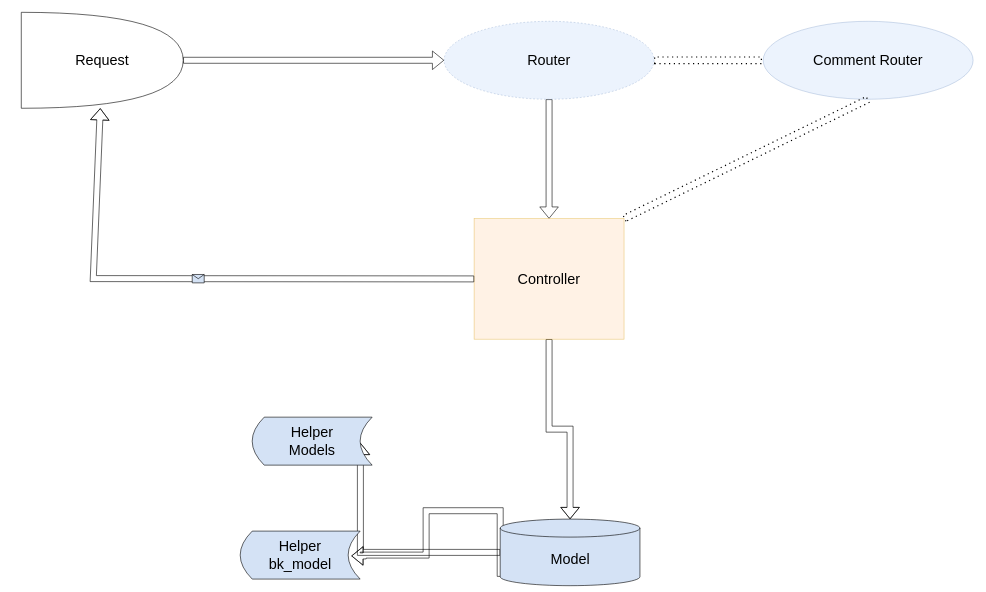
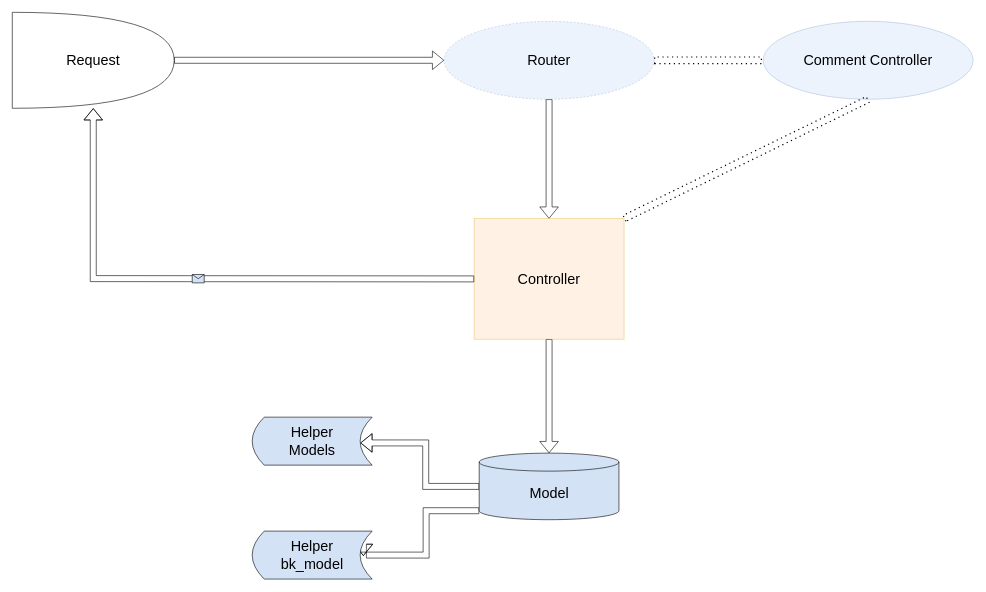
- <mxCell id="9" value="&lt;font style=&quot;font-size: 24px;&quot;&gt;Request&lt;/font&gt;" style="shape=or;whiteSpace=wrap;html=1;" vertex="1" parent="1"><mxGeometry x="35" y="20" width="270" height="160" as="geometry" /></mxCell>
+ <mxCell id="9" value="&lt;font style=&quot;font-size: 24px;&quot;&gt;Request&lt;/font&gt;" style="shape=or;whiteSpace=wrap;html=1;" vertex="1" parent="1"><mxGeometry y="20" width="270" height="160" as="geometry" x="20" /></mxCell>
- <mxCell id="7" value="Comment Router" style="ellipse;whiteSpace=wrap;html=1;rounded=0;shadow=0;strokeWidth=1;fillColor=#dae8fc;fontSize=24;align=center;strokeColor=#6c8ebf;opacity=50;" vertex="1" parent="1"><mxGeometry x="1272" y="35" width="350" height="130" as="geometry" /></mxCell>
+ <mxCell id="7" value="Comment Controller" style="ellipse;whiteSpace=wrap;html=1;rounded=0;shadow=0;strokeWidth=1;fillColor=#dae8fc;fontSize=24;align=center;strokeColor=#6c8ebf;opacity=50;" vertex="1" parent="1"><mxGeometry x="1272" y="35" width="350" height="130" as="geometry" /></mxCell>
- <mxCell id="14" value="Model" style="shape=cylinder3;whiteSpace=wrap;html=1;boundedLbl=1;backgroundOutline=1;size=15;fontSize=24;fillColor=#D4E2F5;" vertex="1" parent="1"><mxGeometry x="833.5" y="865" width="233" height="111" as="geometry" /></mxCell>
+ <mxCell id="14" value="Model" style="shape=cylinder3;whiteSpace=wrap;html=1;boundedLbl=1;backgroundOutline=1;size=15;fontSize=24;fillColor=#D4E2F5;" vertex="1" parent="1"><mxGeometry x="798.5" y="755" width="233" height="111" as="geometry" /></mxCell>
- <mxCell id="16" value="Helper&lt;br&gt;bk_model" style="shape=dataStorage;whiteSpace=wrap;html=1;fixedSize=1;fontSize=24;fillColor=#D4E2F5;size=20.0;" vertex="1" parent="1"><mxGeometry x="400" y="885" width="200" height="80" as="geometry" /></mxCell>
+ <mxCell id="16" value="Helper&lt;br&gt;bk_model" style="shape=dataStorage;whiteSpace=wrap;html=1;fixedSize=1;fontSize=24;fillColor=#D4E2F5;size=20.0;" vertex="1" parent="1"><mxGeometry x="420" y="885" width="200" height="80" as="geometry" /></mxCell>
